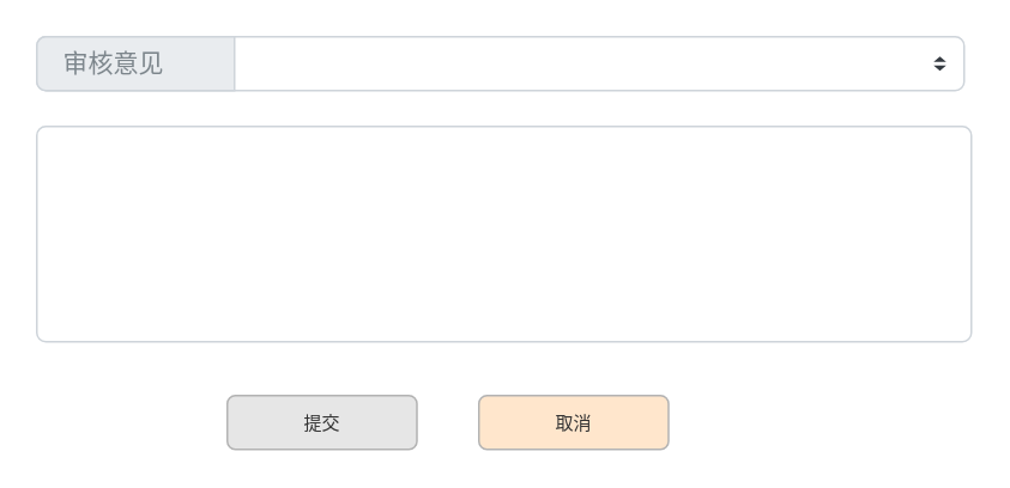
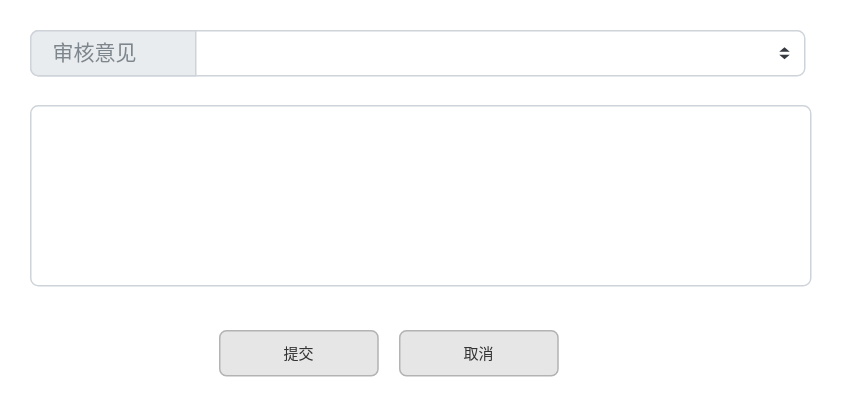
- <mxCell id="7" value="提交" style="rounded=1;html=1;shadow=0;dashed=0;whiteSpace=wrap;fontSize=10;fillColor=#E6E6E6;align=center;strokeColor=#B3B3B3;fontColor=#333333;" vertex="1" parent="1"><mxGeometry x="126" y="220" width="105.5" height="30" as="geometry" /></mxCell>
+ <mxCell id="7" value="提交" style="rounded=1;html=1;shadow=0;dashed=0;whiteSpace=wrap;fontSize=10;fillColor=#E6E6E6;align=center;strokeColor=#B3B3B3;fontColor=#333333;" vertex="1" parent="1"><mxGeometry x="146" y="220" width="105.5" height="30" as="geometry" /></mxCell>
- <mxCell id="8" value="取消" style="rounded=1;html=1;shadow=0;dashed=0;whiteSpace=wrap;fontSize=10;fillColor=#ffe6cc;align=center;strokeColor=#B3B3B3;fontColor=#333333;" vertex="1" parent="1"><mxGeometry x="266" y="220" width="105.5" height="30" as="geometry" /></mxCell>
+ <mxCell id="8" value="取消" style="rounded=1;html=1;shadow=0;dashed=0;whiteSpace=wrap;fontSize=10;fillColor=#E6E6E6;align=center;strokeColor=#B3B3B3;fontColor=#333333;" vertex="1" parent="1"><mxGeometry x="266" y="220" width="105.5" height="30" as="geometry" /></mxCell>
